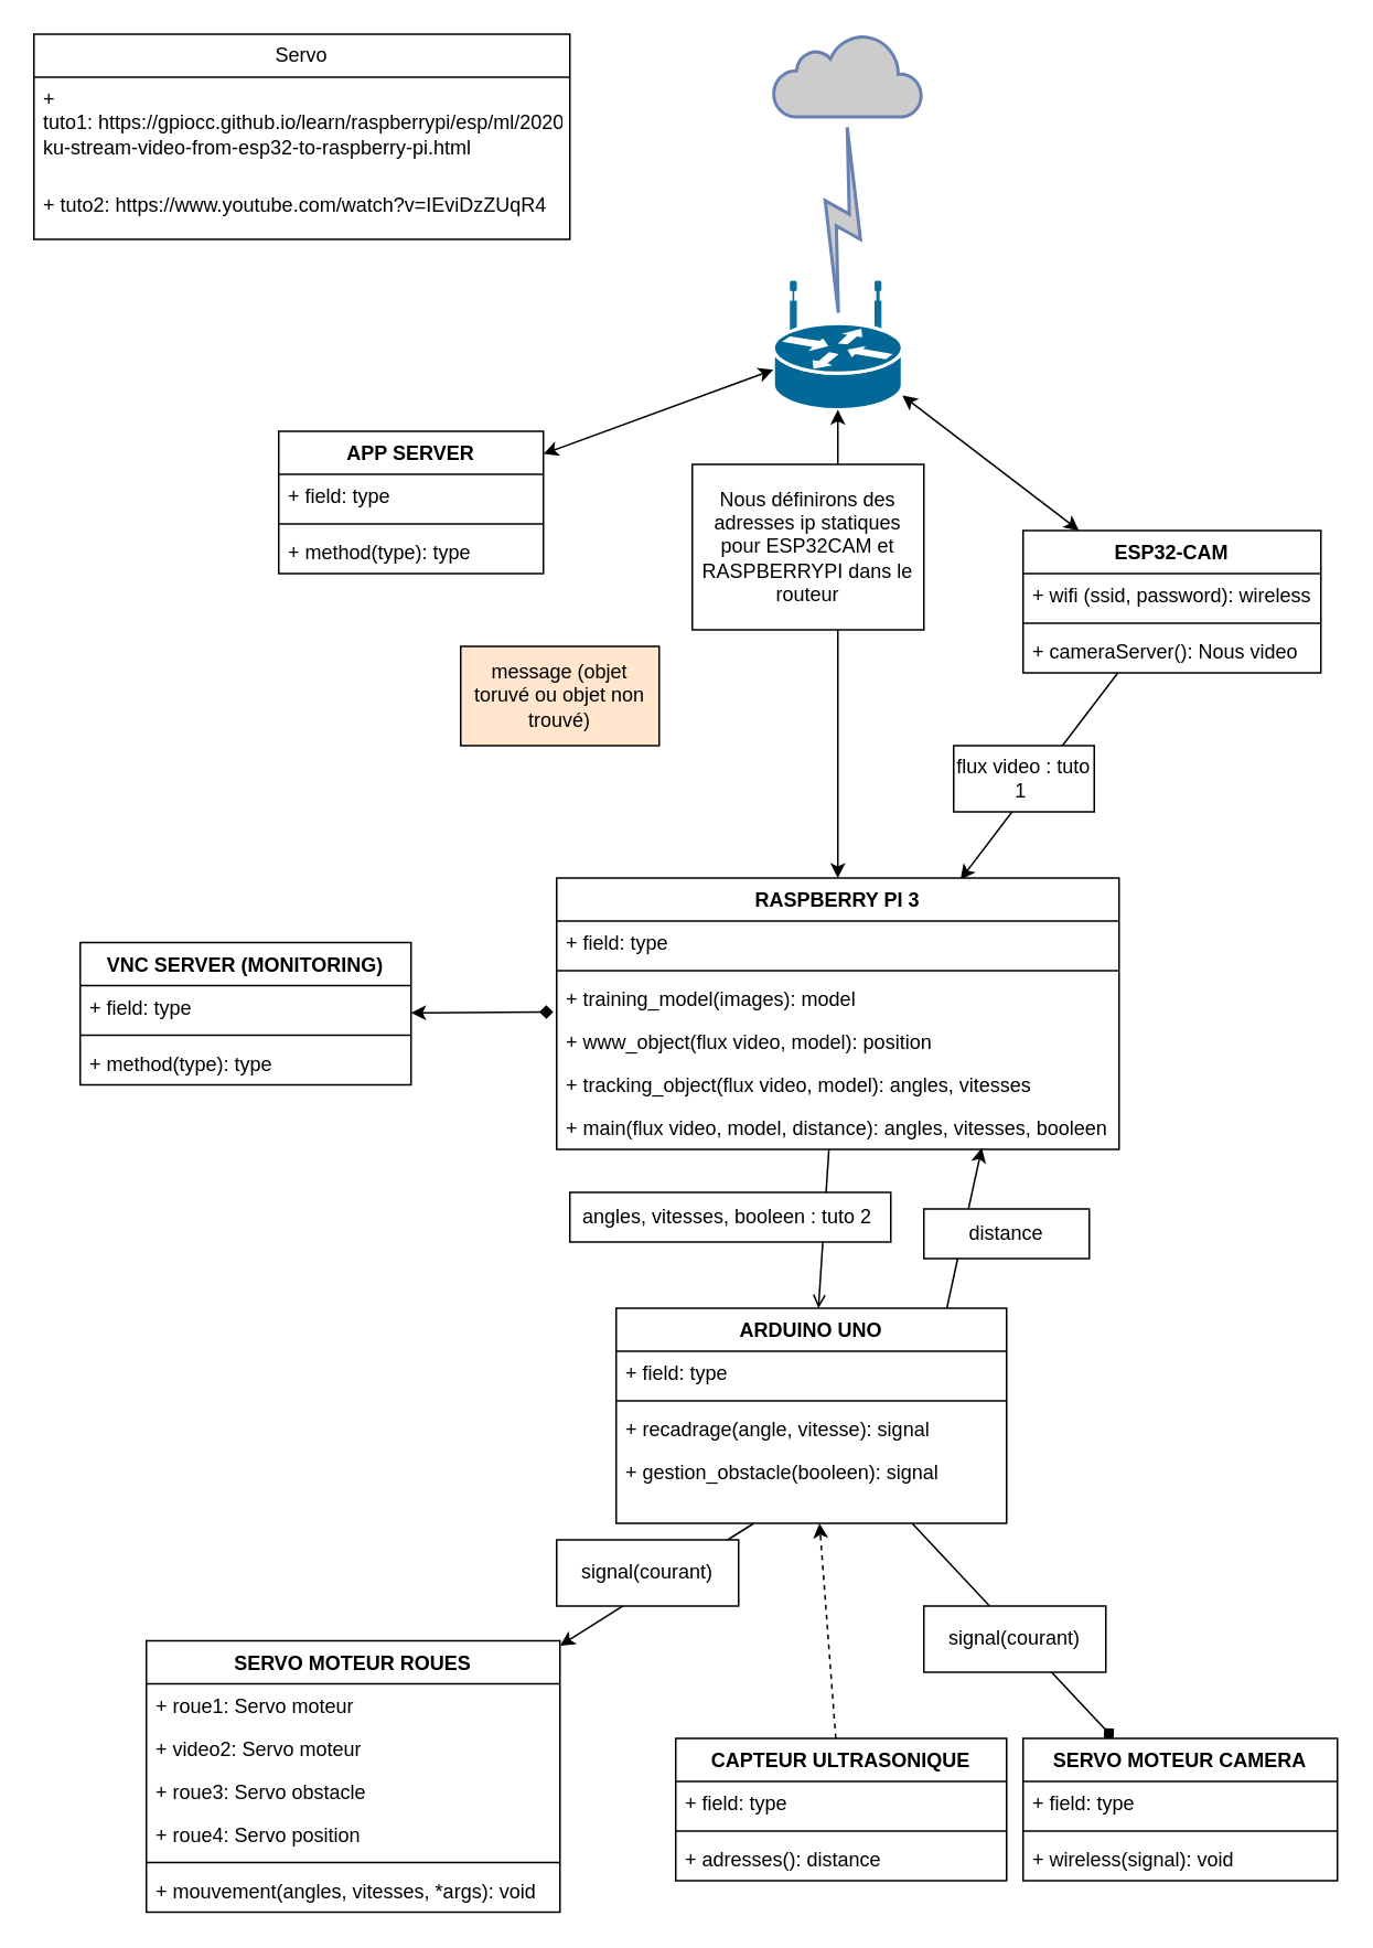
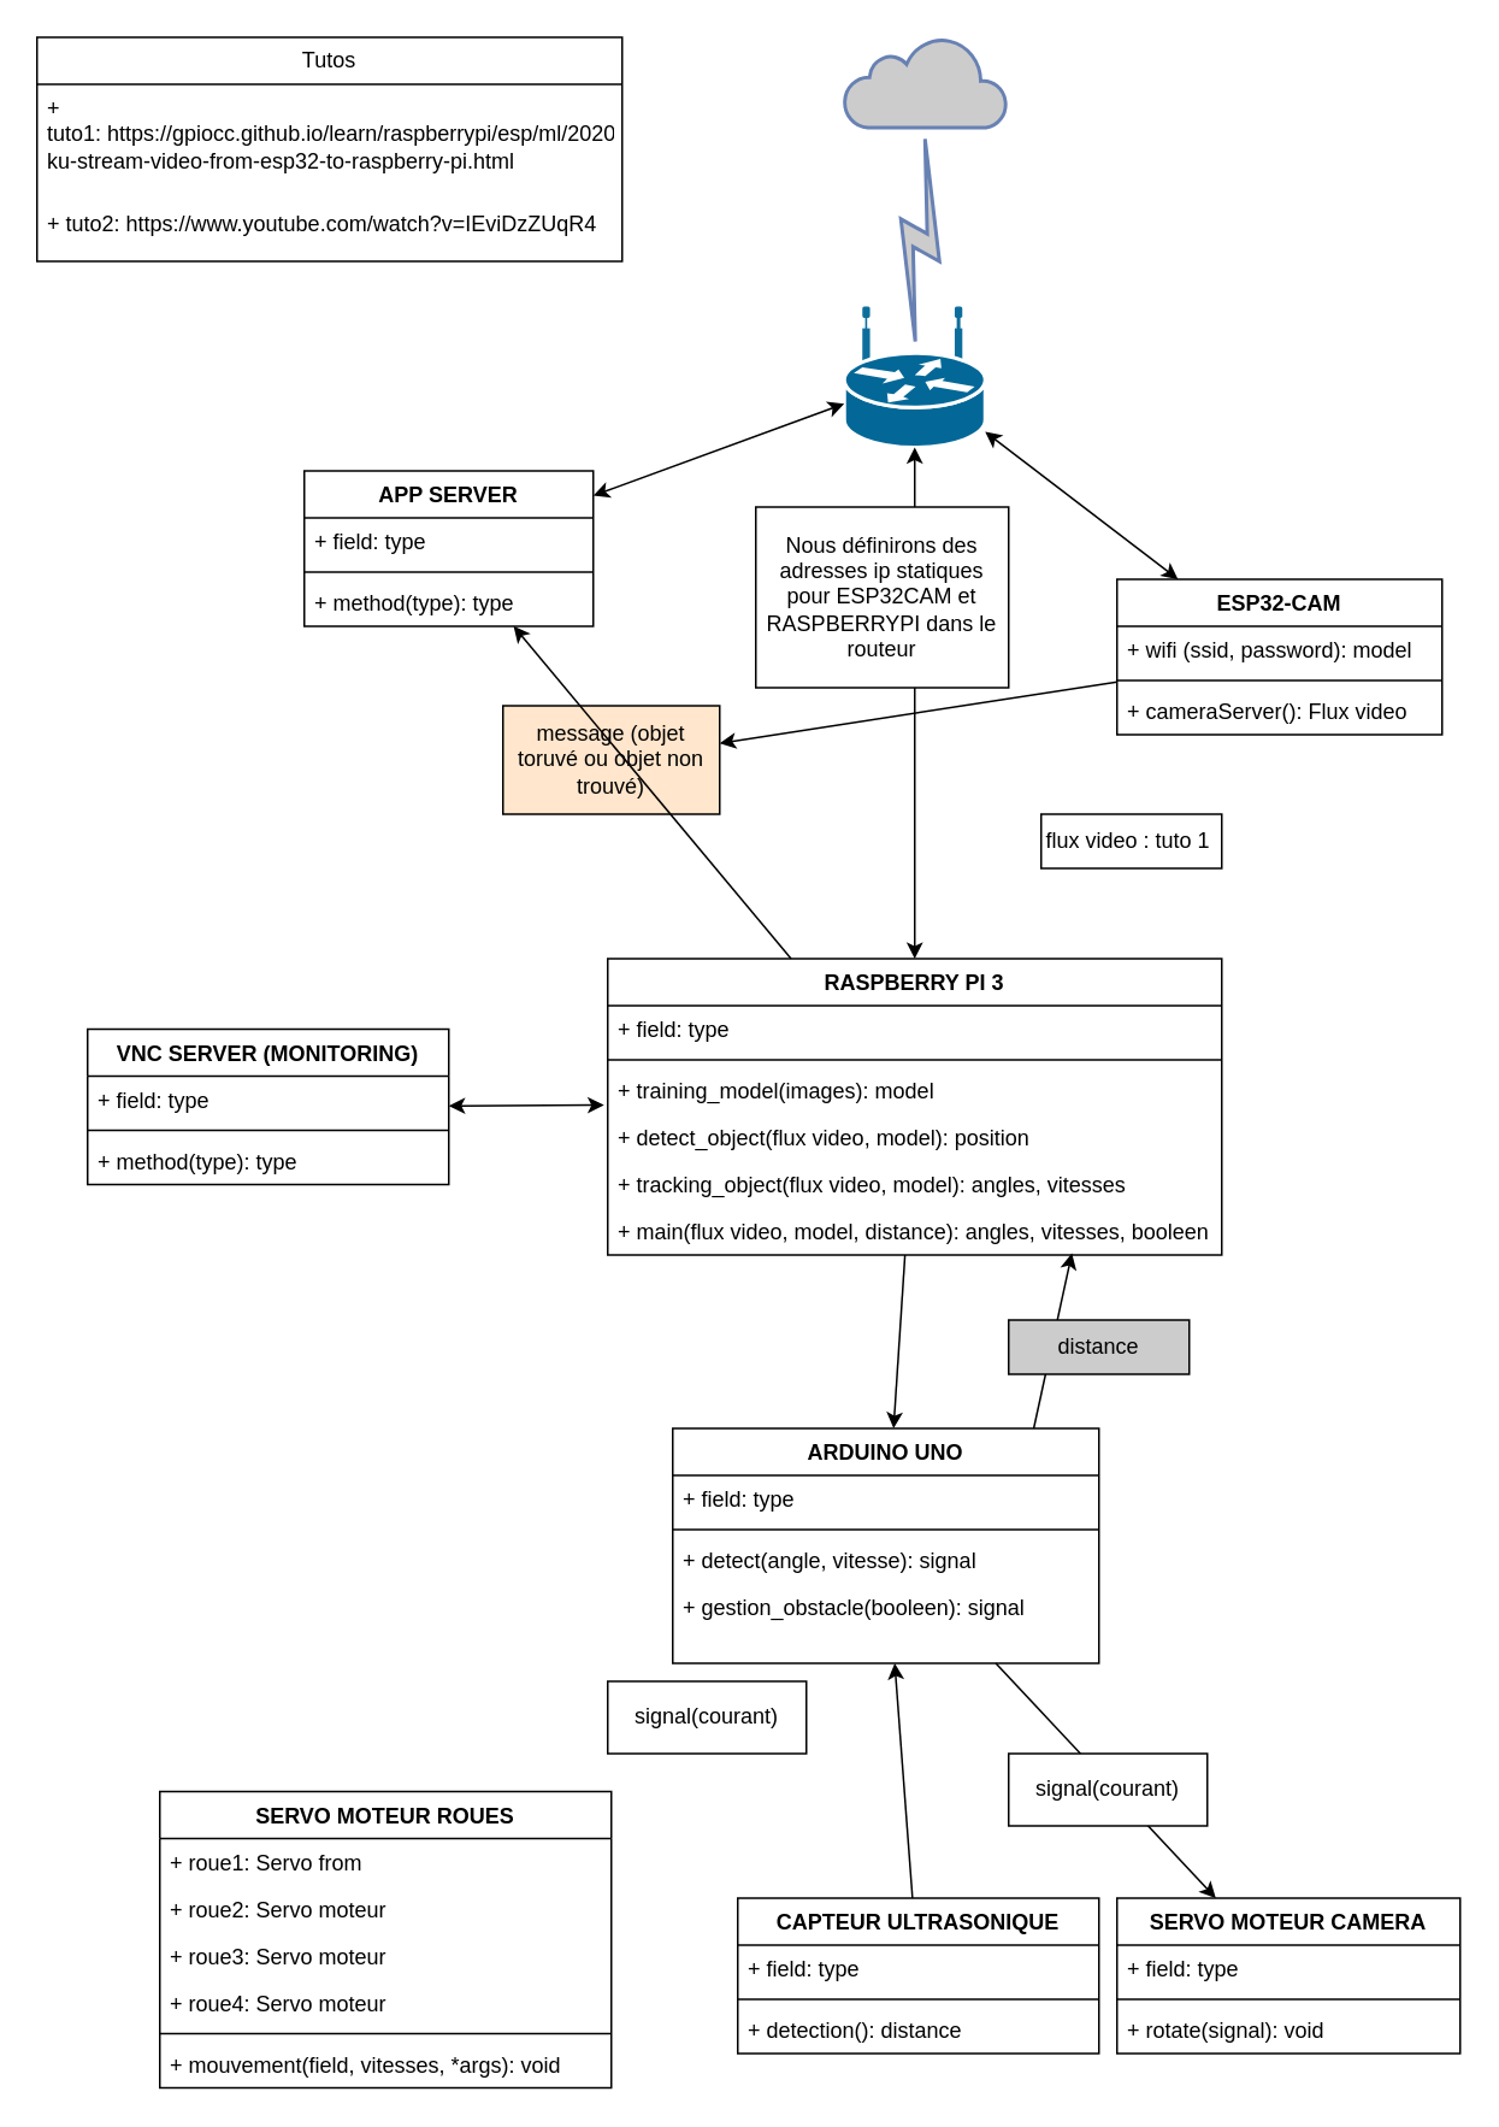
- <mxCell id="60" value="Servo" style="swimlane;fontStyle=0;childLayout=stackLayout;horizontal=1;startSize=26;fillColor=none;horizontalStack=0;resizeParent=1;resizeParentMax=0;resizeLast=0;collapsible=1;marginBottom=0;whiteSpace=wrap;html=1;" vertex="1" parent="1"><mxGeometry x="20" y="20" width="324" height="124" as="geometry" /></mxCell>
+ <mxCell id="60" value="Tutos" style="swimlane;fontStyle=0;childLayout=stackLayout;horizontal=1;startSize=26;fillColor=none;horizontalStack=0;resizeParent=1;resizeParentMax=0;resizeLast=0;collapsible=1;marginBottom=0;whiteSpace=wrap;html=1;" vertex="1" parent="1"><mxGeometry x="20" y="20" width="324" height="124" as="geometry" /></mxCell>
- <mxCell id="12" value="+ wifi (ssid, password): wireless" style="text;strokeColor=none;fillColor=none;align=left;verticalAlign=top;spacingLeft=4;spacingRight=4;overflow=hidden;rotatable=0;points=[[0,0.5],[1,0.5]];portConstraint=eastwest;whiteSpace=wrap;html=1;" vertex="1" parent="11"><mxGeometry y="26" width="180" height="26" as="geometry" /></mxCell>
+ <mxCell id="12" value="+ wifi (ssid, password): model" style="text;strokeColor=none;fillColor=none;align=left;verticalAlign=top;spacingLeft=4;spacingRight=4;overflow=hidden;rotatable=0;points=[[0,0.5],[1,0.5]];portConstraint=eastwest;whiteSpace=wrap;html=1;" vertex="1" parent="11"><mxGeometry y="26" width="180" height="26" as="geometry" /></mxCell>
- <mxCell id="14" value="+ cameraServer(): Nous video" style="text;strokeColor=none;fillColor=none;align=left;verticalAlign=top;spacingLeft=4;spacingRight=4;overflow=hidden;rotatable=0;points=[[0,0.5],[1,0.5]];portConstraint=eastwest;whiteSpace=wrap;html=1;" vertex="1" parent="11"><mxGeometry y="60" width="180" height="26" as="geometry" /></mxCell>
+ <mxCell id="14" value="+ cameraServer(): Flux video" style="text;strokeColor=none;fillColor=none;align=left;verticalAlign=top;spacingLeft=4;spacingRight=4;overflow=hidden;rotatable=0;points=[[0,0.5],[1,0.5]];portConstraint=eastwest;whiteSpace=wrap;html=1;" vertex="1" parent="11"><mxGeometry y="60" width="180" height="26" as="geometry" /></mxCell>
- <mxCell id="2" value="" style="endArrow=classic;html=1;rounded=0;entryX=0.718;entryY=0.006;entryDx=0;entryDy=0;entryPerimeter=0;" edge="1" parent="1" source="11" target="4"><mxGeometry width="50" height="50" relative="1" as="geometry"><mxPoint x="388.204" y="170" as="sourcePoint" /><mxPoint x="395.778" y="300" as="targetPoint" /></mxGeometry></mxCell>
+ <mxCell id="2" value="" style="endArrow=classic;html=1;rounded=0;" edge="1" parent="1" source="11" target="63"><mxGeometry width="50" height="50" relative="1" as="geometry"><mxPoint x="388.204" y="170" as="sourcePoint" /><mxPoint x="395.778" y="300" as="targetPoint" /></mxGeometry></mxCell>
+ <mxCell id="64" value="" style="endArrow=classic;html=1;rounded=0;" edge="1" parent="1" source="4" target="15"><mxGeometry width="50" height="50" relative="1" as="geometry"><mxPoint x="398" y="390" as="sourcePoint" /><mxPoint x="448" y="340" as="targetPoint" /></mxGeometry></mxCell>
- <mxCell id="3" value="flux video : tuto 1&amp;nbsp;" style="rounded=0;whiteSpace=wrap;html=1;" vertex="1" parent="1"><mxGeometry x="576" y="450" width="85" height="40" as="geometry" /></mxCell>
+ <mxCell id="3" value="flux video : tuto 1&amp;nbsp;" style="rounded=0;whiteSpace=wrap;html=1;" vertex="1" parent="1"><mxGeometry x="576" y="450" width="100" height="30" as="geometry" /></mxCell>
- <mxCell id="59" value="" style="endArrow=diamond;startArrow=classic;html=1;rounded=0;entryX=-0.006;entryY=0.808;entryDx=0;entryDy=0;entryPerimeter=0;" edge="1" parent="1" source="55" target="7"><mxGeometry width="50" height="50" relative="1" as="geometry"><mxPoint x="338" y="430" as="sourcePoint" /><mxPoint x="388" y="380" as="targetPoint" /></mxGeometry></mxCell>
+ <mxCell id="59" value="" style="endArrow=classic;startArrow=classic;html=1;rounded=0;entryX=-0.006;entryY=0.808;entryDx=0;entryDy=0;entryPerimeter=0;" edge="1" parent="1" source="55" target="7"><mxGeometry width="50" height="50" relative="1" as="geometry"><mxPoint x="338" y="430" as="sourcePoint" /><mxPoint x="388" y="380" as="targetPoint" /></mxGeometry></mxCell>
- <mxCell id="8" value="+ www_object(flux video, model): position" style="text;strokeColor=none;fillColor=none;align=left;verticalAlign=top;spacingLeft=4;spacingRight=4;overflow=hidden;rotatable=0;points=[[0,0.5],[1,0.5]];portConstraint=eastwest;whiteSpace=wrap;html=1;" vertex="1" parent="4"><mxGeometry y="86" width="340" height="26" as="geometry" /></mxCell>
+ <mxCell id="8" value="+ detect_object(flux video, model): position" style="text;strokeColor=none;fillColor=none;align=left;verticalAlign=top;spacingLeft=4;spacingRight=4;overflow=hidden;rotatable=0;points=[[0,0.5],[1,0.5]];portConstraint=eastwest;whiteSpace=wrap;html=1;" vertex="1" parent="4"><mxGeometry y="86" width="340" height="26" as="geometry" /></mxCell>
- <mxCell id="43" value="angles, vitesses, booleen : tuto 2&amp;nbsp;" style="rounded=0;whiteSpace=wrap;html=1;" vertex="1" parent="1"><mxGeometry x="344" y="720" width="194" height="30" as="geometry" /></mxCell>
- <mxCell id="54" value="distance" style="rounded=0;whiteSpace=wrap;html=1;" vertex="1" parent="1"><mxGeometry x="558" y="730" width="100" height="30" as="geometry" /></mxCell>
+ <mxCell id="54" value="distance" style="rounded=0;whiteSpace=wrap;html=1;fillColor=#cccccc;" vertex="1" parent="1"><mxGeometry x="558" y="730" width="100" height="30" as="geometry" /></mxCell>
- <mxCell id="42" value="" style="endArrow=open;html=1;rounded=0;" edge="1" parent="1" source="4" target="26"><mxGeometry width="50" height="50" relative="1" as="geometry"><mxPoint x="418" y="430" as="sourcePoint" /><mxPoint x="468" y="380" as="targetPoint" /></mxGeometry></mxCell>
+ <mxCell id="42" value="" style="endArrow=classic;html=1;rounded=0;" edge="1" parent="1" source="4" target="26"><mxGeometry width="50" height="50" relative="1" as="geometry"><mxPoint x="418" y="430" as="sourcePoint" /><mxPoint x="468" y="380" as="targetPoint" /></mxGeometry></mxCell>
- <mxCell id="29" value="+ recadrage(angle, vitesse): signal" style="text;strokeColor=none;fillColor=none;align=left;verticalAlign=top;spacingLeft=4;spacingRight=4;overflow=hidden;rotatable=0;points=[[0,0.5],[1,0.5]];portConstraint=eastwest;whiteSpace=wrap;html=1;" vertex="1" parent="26"><mxGeometry y="60" width="236" height="26" as="geometry" /></mxCell>
+ <mxCell id="29" value="+ detect(angle, vitesse): signal" style="text;strokeColor=none;fillColor=none;align=left;verticalAlign=top;spacingLeft=4;spacingRight=4;overflow=hidden;rotatable=0;points=[[0,0.5],[1,0.5]];portConstraint=eastwest;whiteSpace=wrap;html=1;" vertex="1" parent="26"><mxGeometry y="60" width="236" height="26" as="geometry" /></mxCell>
- <mxCell id="45" value="" style="endArrow=classic;html=1;rounded=0;" edge="1" parent="1" source="30" target="35"><mxGeometry width="50" height="50" relative="1" as="geometry"><mxPoint x="418" y="430" as="sourcePoint" /><mxPoint x="468" y="380" as="targetPoint" /></mxGeometry></mxCell>
- <mxCell id="50" value="" style="endArrow=classic;html=1;rounded=0;dashed=1;" edge="1" parent="1" source="46" target="26"><mxGeometry width="50" height="50" relative="1" as="geometry"><mxPoint x="418" y="770" as="sourcePoint" /><mxPoint x="468" y="720" as="targetPoint" /></mxGeometry></mxCell>
+ <mxCell id="50" value="" style="endArrow=classic;html=1;rounded=0;" edge="1" parent="1" source="46" target="26"><mxGeometry width="50" height="50" relative="1" as="geometry"><mxPoint x="418" y="770" as="sourcePoint" /><mxPoint x="468" y="720" as="targetPoint" /></mxGeometry></mxCell>
- <mxCell id="36" value="+ roue1: Servo moteur" style="text;strokeColor=none;fillColor=none;align=left;verticalAlign=top;spacingLeft=4;spacingRight=4;overflow=hidden;rotatable=0;points=[[0,0.5],[1,0.5]];portConstraint=eastwest;whiteSpace=wrap;html=1;" vertex="1" parent="35"><mxGeometry y="26" width="250" height="26" as="geometry" /></mxCell>
+ <mxCell id="36" value="+ roue1: Servo from" style="text;strokeColor=none;fillColor=none;align=left;verticalAlign=top;spacingLeft=4;spacingRight=4;overflow=hidden;rotatable=0;points=[[0,0.5],[1,0.5]];portConstraint=eastwest;whiteSpace=wrap;html=1;" vertex="1" parent="35"><mxGeometry y="26" width="250" height="26" as="geometry" /></mxCell>
- <mxCell id="44" value="" style="endArrow=diamond;html=1;rounded=0;" edge="1" parent="1" source="26" target="31"><mxGeometry width="50" height="50" relative="1" as="geometry"><mxPoint x="418" y="430" as="sourcePoint" /><mxPoint x="468" y="380" as="targetPoint" /></mxGeometry></mxCell>
+ <mxCell id="44" value="" style="endArrow=classic;html=1;rounded=0;" edge="1" parent="1" source="26" target="31"><mxGeometry width="50" height="50" relative="1" as="geometry"><mxPoint x="418" y="430" as="sourcePoint" /><mxPoint x="468" y="380" as="targetPoint" /></mxGeometry></mxCell>
- <mxCell id="37" value="+ video2: Servo moteur" style="text;strokeColor=none;fillColor=none;align=left;verticalAlign=top;spacingLeft=4;spacingRight=4;overflow=hidden;rotatable=0;points=[[0,0.5],[1,0.5]];portConstraint=eastwest;whiteSpace=wrap;html=1;" vertex="1" parent="35"><mxGeometry y="52" width="250" height="26" as="geometry" /></mxCell>
+ <mxCell id="37" value="+ roue2: Servo moteur" style="text;strokeColor=none;fillColor=none;align=left;verticalAlign=top;spacingLeft=4;spacingRight=4;overflow=hidden;rotatable=0;points=[[0,0.5],[1,0.5]];portConstraint=eastwest;whiteSpace=wrap;html=1;" vertex="1" parent="35"><mxGeometry y="52" width="250" height="26" as="geometry" /></mxCell>
- <mxCell id="38" value="+ roue3: Servo obstacle" style="text;strokeColor=none;fillColor=none;align=left;verticalAlign=top;spacingLeft=4;spacingRight=4;overflow=hidden;rotatable=0;points=[[0,0.5],[1,0.5]];portConstraint=eastwest;whiteSpace=wrap;html=1;" vertex="1" parent="35"><mxGeometry y="78" width="250" height="26" as="geometry" /></mxCell>
+ <mxCell id="38" value="+ roue3: Servo moteur" style="text;strokeColor=none;fillColor=none;align=left;verticalAlign=top;spacingLeft=4;spacingRight=4;overflow=hidden;rotatable=0;points=[[0,0.5],[1,0.5]];portConstraint=eastwest;whiteSpace=wrap;html=1;" vertex="1" parent="35"><mxGeometry y="78" width="250" height="26" as="geometry" /></mxCell>
- <mxCell id="39" value="+ roue4: Servo position" style="text;strokeColor=none;fillColor=none;align=left;verticalAlign=top;spacingLeft=4;spacingRight=4;overflow=hidden;rotatable=0;points=[[0,0.5],[1,0.5]];portConstraint=eastwest;whiteSpace=wrap;html=1;" vertex="1" parent="35"><mxGeometry y="104" width="250" height="26" as="geometry" /></mxCell>
+ <mxCell id="39" value="+ roue4: Servo moteur" style="text;strokeColor=none;fillColor=none;align=left;verticalAlign=top;spacingLeft=4;spacingRight=4;overflow=hidden;rotatable=0;points=[[0,0.5],[1,0.5]];portConstraint=eastwest;whiteSpace=wrap;html=1;" vertex="1" parent="35"><mxGeometry y="104" width="250" height="26" as="geometry" /></mxCell>
- <mxCell id="49" value="+ adresses(): distance" style="text;strokeColor=none;fillColor=none;align=left;verticalAlign=top;spacingLeft=4;spacingRight=4;overflow=hidden;rotatable=0;points=[[0,0.5],[1,0.5]];portConstraint=eastwest;whiteSpace=wrap;html=1;" vertex="1" parent="46"><mxGeometry y="60" width="200" height="26" as="geometry" /></mxCell>
+ <mxCell id="49" value="+ detection(): distance" style="text;strokeColor=none;fillColor=none;align=left;verticalAlign=top;spacingLeft=4;spacingRight=4;overflow=hidden;rotatable=0;points=[[0,0.5],[1,0.5]];portConstraint=eastwest;whiteSpace=wrap;html=1;" vertex="1" parent="46"><mxGeometry y="60" width="200" height="26" as="geometry" /></mxCell>
- <mxCell id="34" value="+ wireless(signal): void" style="text;strokeColor=none;fillColor=none;align=left;verticalAlign=top;spacingLeft=4;spacingRight=4;overflow=hidden;rotatable=0;points=[[0,0.5],[1,0.5]];portConstraint=eastwest;whiteSpace=wrap;html=1;" vertex="1" parent="31"><mxGeometry y="60" width="190" height="26" as="geometry" /></mxCell>
+ <mxCell id="34" value="+ rotate(signal): void" style="text;strokeColor=none;fillColor=none;align=left;verticalAlign=top;spacingLeft=4;spacingRight=4;overflow=hidden;rotatable=0;points=[[0,0.5],[1,0.5]];portConstraint=eastwest;whiteSpace=wrap;html=1;" vertex="1" parent="31"><mxGeometry y="60" width="190" height="26" as="geometry" /></mxCell>
- <mxCell id="41" value="+ mouvement(angles, vitesses, *args): void" style="text;strokeColor=none;fillColor=none;align=left;verticalAlign=top;spacingLeft=4;spacingRight=4;overflow=hidden;rotatable=0;points=[[0,0.5],[1,0.5]];portConstraint=eastwest;whiteSpace=wrap;html=1;" vertex="1" parent="35"><mxGeometry y="138" width="250" height="26" as="geometry" /></mxCell>
+ <mxCell id="41" value="+ mouvement(field, vitesses, *args): void" style="text;strokeColor=none;fillColor=none;align=left;verticalAlign=top;spacingLeft=4;spacingRight=4;overflow=hidden;rotatable=0;points=[[0,0.5],[1,0.5]];portConstraint=eastwest;whiteSpace=wrap;html=1;" vertex="1" parent="35"><mxGeometry y="138" width="250" height="26" as="geometry" /></mxCell>
